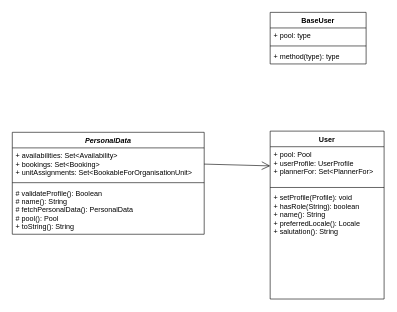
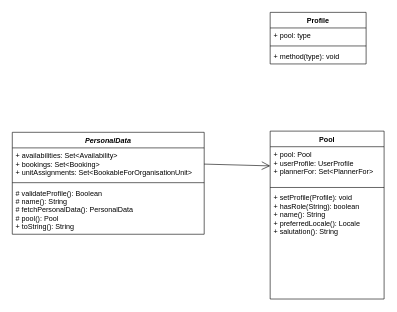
- <mxCell id="11" value="BaseUser" style="swimlane;fontStyle=1;align=center;verticalAlign=top;childLayout=stackLayout;horizontal=1;startSize=26;horizontalStack=0;resizeParent=1;resizeParentMax=0;resizeLast=0;collapsible=1;marginBottom=0;" vertex="1" parent="1"><mxGeometry x="450" y="20" width="160" height="86" as="geometry" /></mxCell>
+ <mxCell id="11" value="Profile" style="swimlane;fontStyle=1;align=center;verticalAlign=top;childLayout=stackLayout;horizontal=1;startSize=26;horizontalStack=0;resizeParent=1;resizeParentMax=0;resizeLast=0;collapsible=1;marginBottom=0;" vertex="1" parent="1"><mxGeometry x="450" y="20" width="160" height="86" as="geometry" /></mxCell>
- <mxCell id="14" value="+ method(type): type" style="text;strokeColor=none;fillColor=none;align=left;verticalAlign=top;spacingLeft=4;spacingRight=4;overflow=hidden;rotatable=0;points=[[0,0.5],[1,0.5]];portConstraint=eastwest;" vertex="1" parent="11"><mxGeometry y="60" width="160" height="26" as="geometry" /></mxCell>
+ <mxCell id="14" value="+ method(type): void" style="text;strokeColor=none;fillColor=none;align=left;verticalAlign=top;spacingLeft=4;spacingRight=4;overflow=hidden;rotatable=0;points=[[0,0.5],[1,0.5]];portConstraint=eastwest;" vertex="1" parent="11"><mxGeometry y="60" width="160" height="26" as="geometry" /></mxCell>
- <mxCell id="6" value="User" style="swimlane;fontStyle=1;align=center;verticalAlign=top;childLayout=stackLayout;horizontal=1;startSize=26;horizontalStack=0;resizeParent=1;resizeParentMax=0;resizeLast=0;collapsible=1;marginBottom=0;" vertex="1" parent="1"><mxGeometry x="450" y="218" width="190" height="280" as="geometry" /></mxCell>
+ <mxCell id="6" value="Pool" style="swimlane;fontStyle=1;align=center;verticalAlign=top;childLayout=stackLayout;horizontal=1;startSize=26;horizontalStack=0;resizeParent=1;resizeParentMax=0;resizeLast=0;collapsible=1;marginBottom=0;" vertex="1" parent="1"><mxGeometry x="450" y="218" width="190" height="280" as="geometry" /></mxCell>
